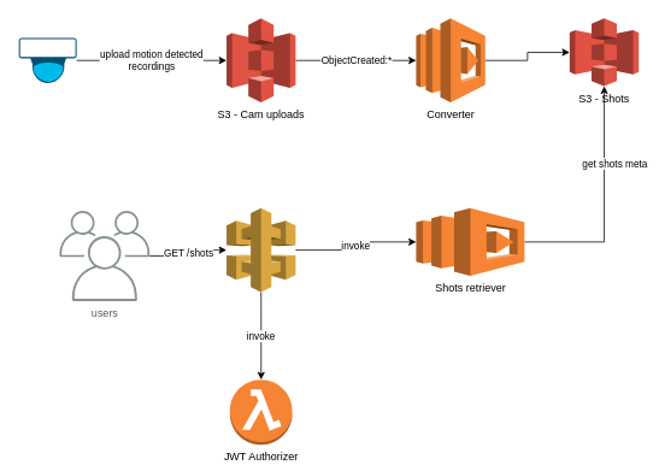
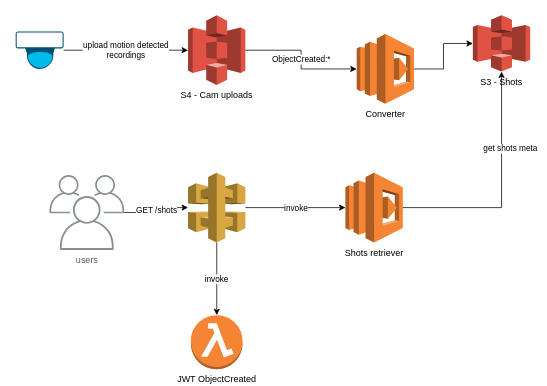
- <mxCell id="5" value="Converter" style="outlineConnect=0;dashed=0;verticalLabelPosition=bottom;verticalAlign=top;align=center;html=1;shape=mxgraph.aws3.lambda;fillColor=#F58534;gradientColor=none;" vertex="1" parent="1"><mxGeometry x="460" y="20" width="76.5" height="93" as="geometry" /></mxCell>
+ <mxCell id="5" value="Converter" style="outlineConnect=0;dashed=0;verticalLabelPosition=bottom;verticalAlign=top;align=center;html=1;shape=mxgraph.aws3.lambda;fillColor=#F58534;gradientColor=none;" vertex="1" parent="1"><mxGeometry x="475" y="45" width="76.5" height="93" as="geometry" /></mxCell>
- <mxCell id="3" value="S3 - Cam uploads" style="outlineConnect=0;dashed=0;verticalLabelPosition=bottom;verticalAlign=top;align=center;html=1;shape=mxgraph.aws3.s3;fillColor=#E05243;gradientColor=none;" vertex="1" parent="1"><mxGeometry x="250" y="20" width="76.5" height="93" as="geometry" /></mxCell>
+ <mxCell id="3" value="S4 - Cam uploads" style="outlineConnect=0;dashed=0;verticalLabelPosition=bottom;verticalAlign=top;align=center;html=1;shape=mxgraph.aws3.s3;fillColor=#E05243;gradientColor=none;" vertex="1" parent="1"><mxGeometry x="250" y="20" width="76.5" height="93" as="geometry" /></mxCell>
- <mxCell id="9" value="Shots retriever" style="outlineConnect=0;dashed=0;verticalLabelPosition=bottom;verticalAlign=top;align=center;html=1;shape=mxgraph.aws3.lambda;fillColor=#F58534;gradientColor=none;" vertex="1" parent="1"><mxGeometry x="460" y="230" width="120" height="75" as="geometry" /></mxCell>
+ <mxCell id="9" value="Shots retriever" style="outlineConnect=0;dashed=0;verticalLabelPosition=bottom;verticalAlign=top;align=center;html=1;shape=mxgraph.aws3.lambda;fillColor=#F58534;gradientColor=none;" vertex="1" parent="1"><mxGeometry x="460" y="230" width="76.5" height="93" as="geometry" /></mxCell>
- <mxCell id="12" value="JWT Authorizer" style="outlineConnect=0;dashed=0;verticalLabelPosition=bottom;verticalAlign=top;align=center;html=1;shape=mxgraph.aws3.lambda_function;fillColor=#F58534;gradientColor=none;" vertex="1" parent="1"><mxGeometry x="253.75" y="420" width="69" height="72" as="geometry" /></mxCell>
+ <mxCell id="12" value="JWT ObjectCreated" style="outlineConnect=0;dashed=0;verticalLabelPosition=bottom;verticalAlign=top;align=center;html=1;shape=mxgraph.aws3.lambda_function;fillColor=#F58534;gradientColor=none;" vertex="1" parent="1"><mxGeometry x="253.75" y="420" width="69" height="72" as="geometry" /></mxCell>
